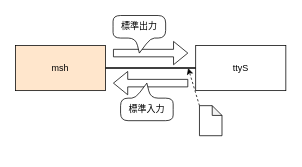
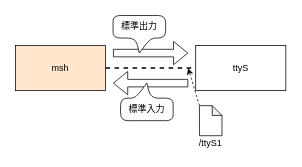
- <mxCell id="7" value="" style="endArrow=none;html=1;strokeWidth=2;exitX=1;exitY=0.5;exitDx=0;exitDy=0;entryX=0;entryY=0.5;entryDx=0;entryDy=0;" edge="1" parent="1" source="2" target="6"><mxGeometry width="50" height="50" relative="1" as="geometry"><mxPoint x="160" y="120" as="sourcePoint" /><mxPoint x="210" y="70" as="targetPoint" /></mxGeometry></mxCell>
+ <mxCell id="7" value="" style="endArrow=none;html=1;strokeWidth=2;exitX=1;exitY=0.5;exitDx=0;exitDy=0;entryX=0;entryY=0.5;entryDx=0;entryDy=0;dashed=1;" edge="1" parent="1" source="2" target="6"><mxGeometry width="50" height="50" relative="1" as="geometry"><mxPoint x="160" y="120" as="sourcePoint" /><mxPoint x="210" y="70" as="targetPoint" /></mxGeometry></mxCell>
+ <mxCell id="4" value="/ttyS1" style="text;html=1;strokeColor=none;fillColor=none;align=center;verticalAlign=middle;whiteSpace=wrap;rounded=0;" vertex="1" parent="1"><mxGeometry x="260" y="180" width="40" height="20" as="geometry" /></mxCell>
